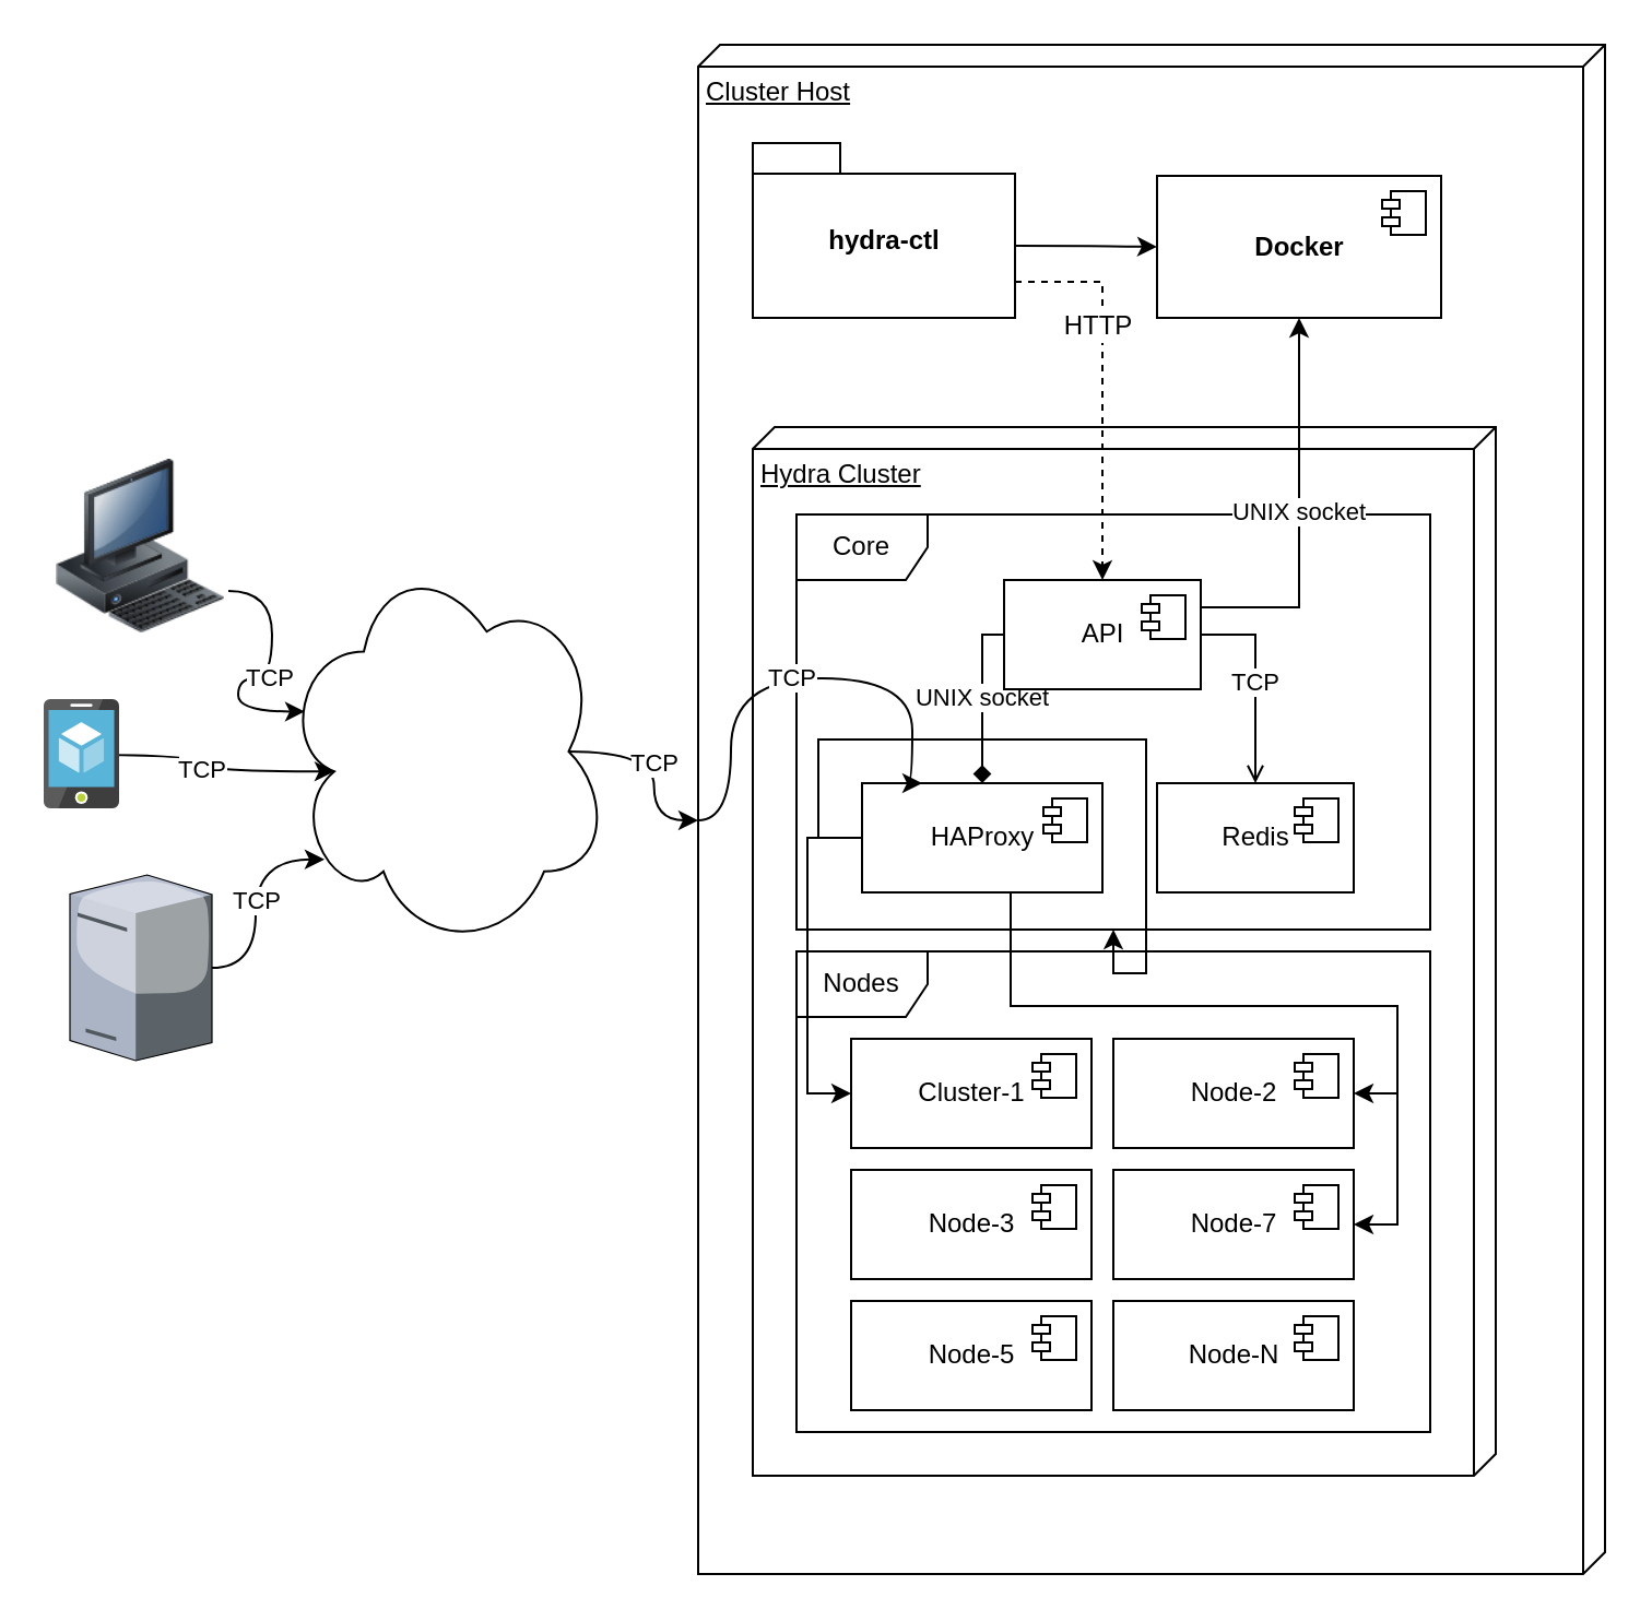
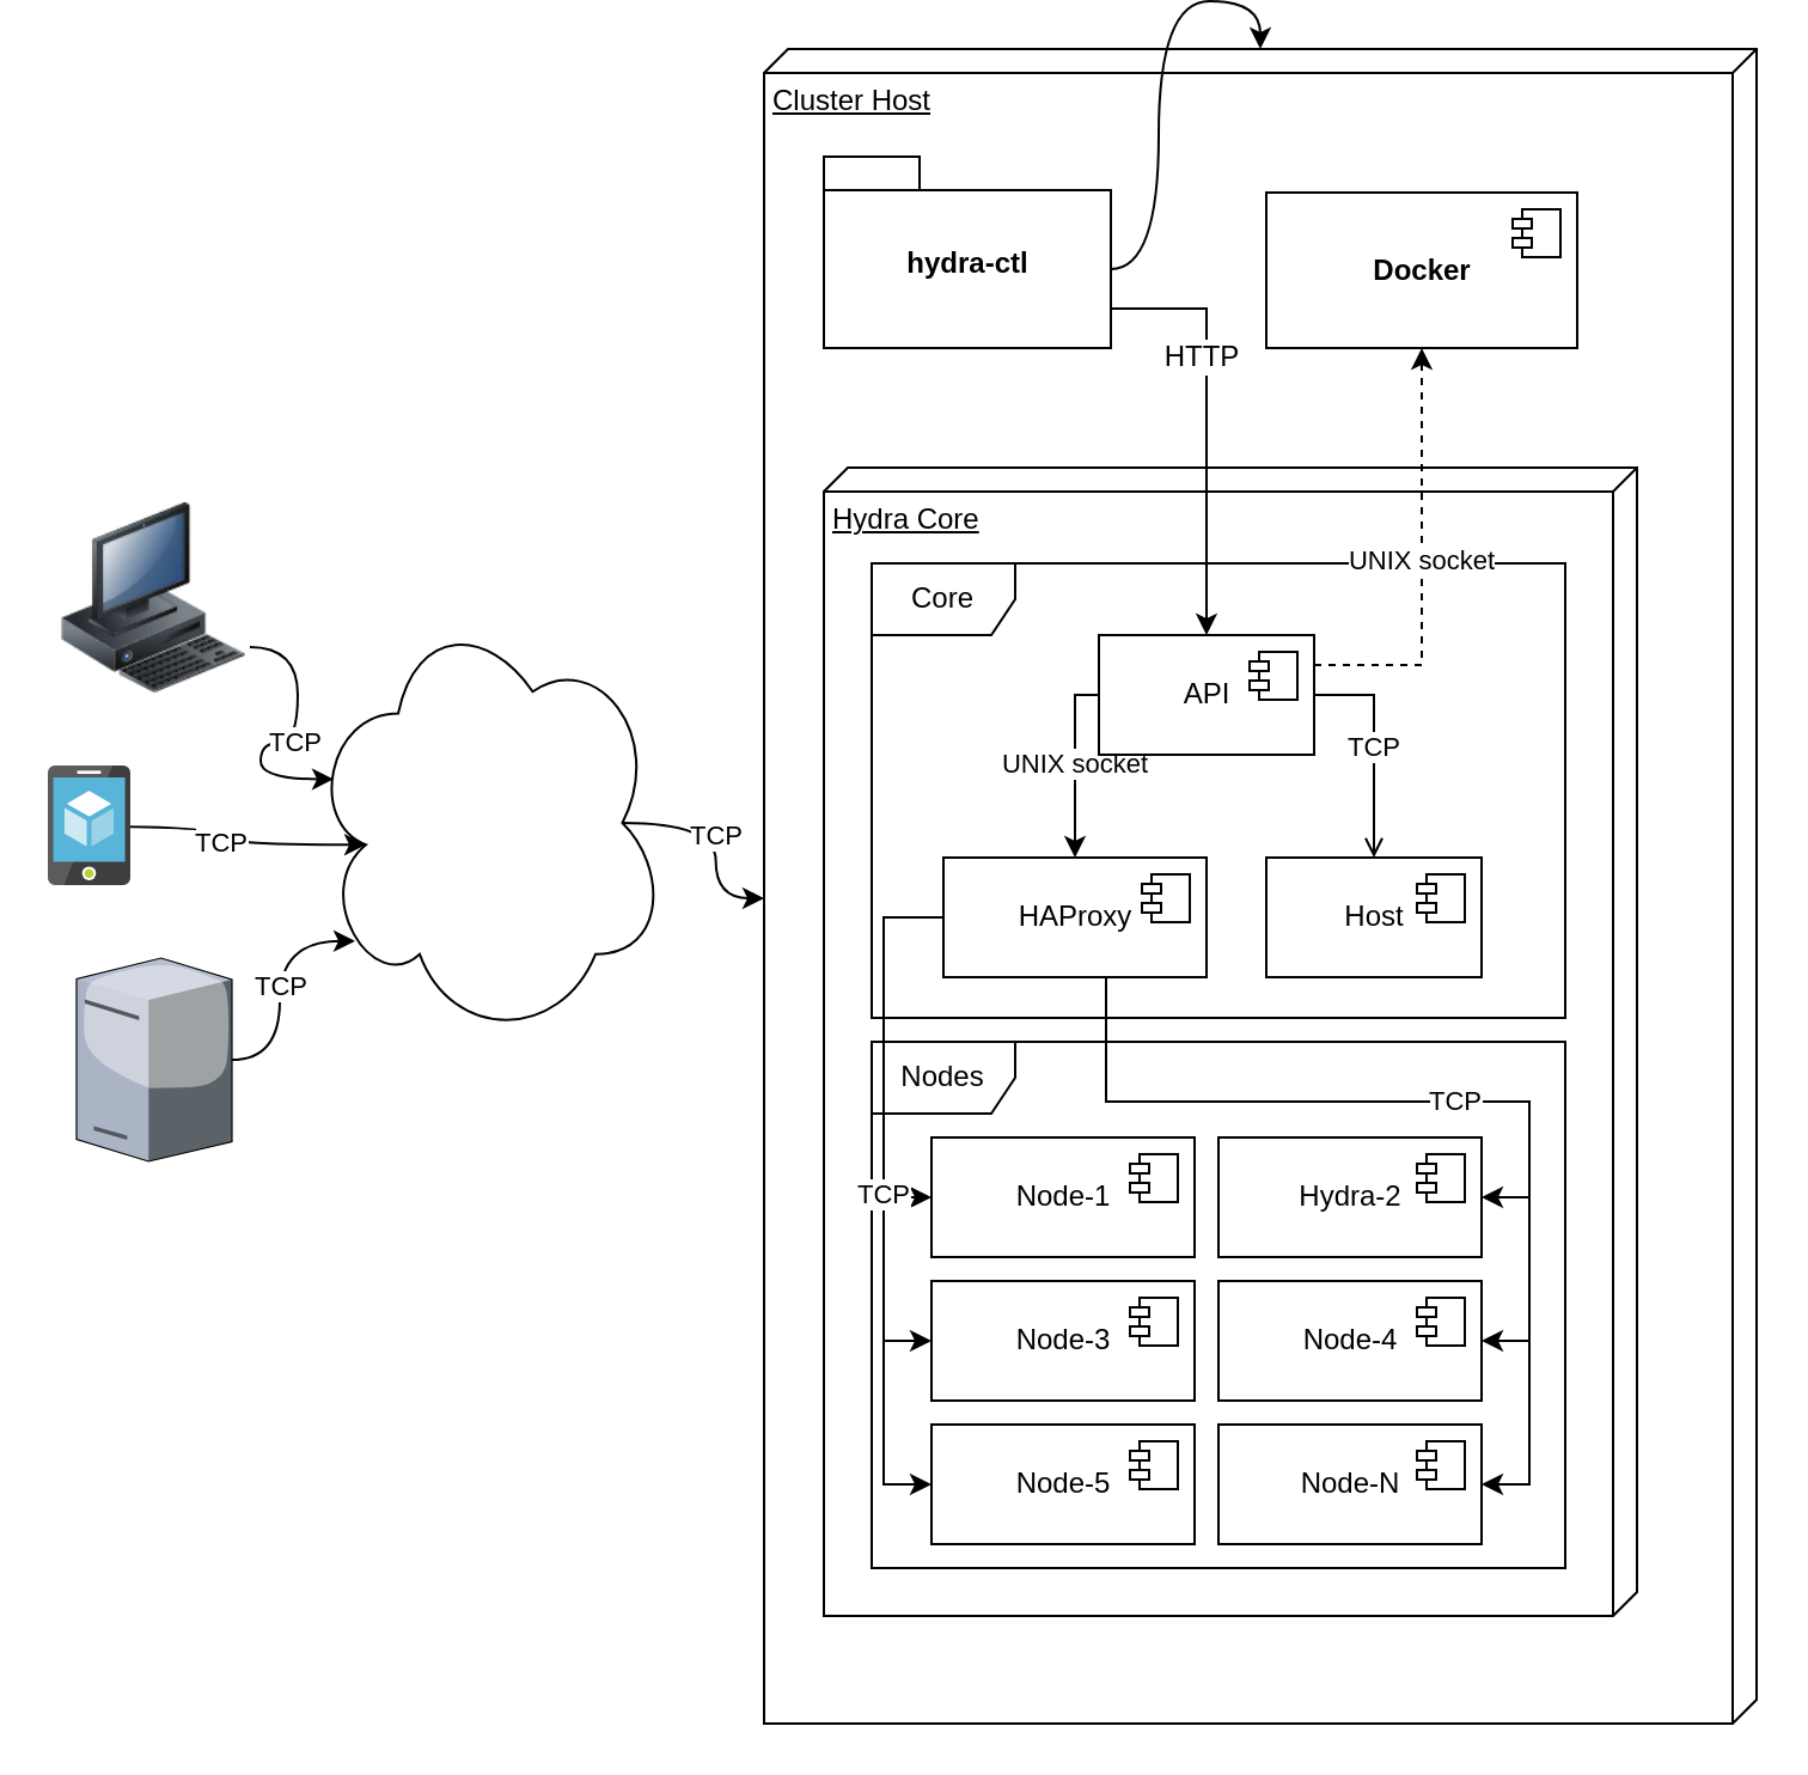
- <mxCell id="8" value="" style="edgeStyle=orthogonalEdgeStyle;orthogonalLoop=1;jettySize=auto;html=1;exitX=0;exitY=0;exitDx=120;exitDy=47;exitPerimeter=0;curved=1;" edge="1" parent="1" source="9" target="37"><mxGeometry relative="1" as="geometry" /></mxCell>
+ <mxCell id="8" value="" style="edgeStyle=orthogonalEdgeStyle;orthogonalLoop=1;jettySize=auto;html=1;exitX=0;exitY=0;exitDx=120;exitDy=47;exitPerimeter=0;curved=1;" edge="1" parent="1" source="9" target="2"><mxGeometry relative="1" as="geometry" /></mxCell>
- <mxCell id="6" style="edgeStyle=orthogonalEdgeStyle;rounded=0;orthogonalLoop=1;jettySize=auto;html=1;exitX=0;exitY=0;exitDx=120;exitDy=63.5;exitPerimeter=0;entryX=0.5;entryY=0;entryDx=0;entryDy=0;dashed=1;" parent="1" source="9" target="13" edge="1"><mxGeometry relative="1" as="geometry" /></mxCell>
+ <mxCell id="6" style="edgeStyle=orthogonalEdgeStyle;rounded=0;orthogonalLoop=1;jettySize=auto;html=1;exitX=0;exitY=0;exitDx=120;exitDy=63.5;exitPerimeter=0;entryX=0.5;entryY=0;entryDx=0;entryDy=0;" parent="1" source="9" target="13" edge="1"><mxGeometry relative="1" as="geometry" /></mxCell>
- <mxCell id="3" value="Hydra Cluster&lt;br&gt;&lt;br&gt;" style="verticalAlign=top;align=left;spacingTop=8;spacingLeft=2;spacingRight=12;shape=cube;size=10;direction=south;fontStyle=4;html=1;" parent="1" vertex="1"><mxGeometry x="344" y="195" width="340" height="480" as="geometry" /></mxCell>
+ <mxCell id="3" value="Hydra Core&lt;br&gt;&lt;br&gt;" style="verticalAlign=top;align=left;spacingTop=8;spacingLeft=2;spacingRight=12;shape=cube;size=10;direction=south;fontStyle=4;html=1;" parent="1" vertex="1"><mxGeometry x="344" y="195" width="340" height="480" as="geometry" /></mxCell>
- <mxCell id="12" value="UNIX socket" style="edgeStyle=orthogonalEdgeStyle;rounded=0;orthogonalLoop=1;jettySize=auto;html=1;exitX=1;exitY=0.25;exitDx=0;exitDy=0;" parent="1" source="13" target="37" edge="1"><mxGeometry relative="1" as="geometry" /></mxCell>
+ <mxCell id="12" value="UNIX socket" style="edgeStyle=orthogonalEdgeStyle;rounded=0;orthogonalLoop=1;jettySize=auto;html=1;exitX=1;exitY=0.25;exitDx=0;exitDy=0;dashed=1;" parent="1" source="13" target="37" edge="1"><mxGeometry relative="1" as="geometry" /></mxCell>
- <mxCell id="47" value="TCP" style="edgeStyle=orthogonalEdgeStyle;curved=1;orthogonalLoop=1;jettySize=auto;html=1;exitX=0;exitY=0;exitDx=355;exitDy=415;exitPerimeter=0;entryX=0.25;entryY=0;entryDx=0;entryDy=0;" parent="1" source="2" target="23" edge="1"><mxGeometry relative="1" as="geometry"><Array as="points"><mxPoint x="334" y="375" /><mxPoint x="334" y="310" /><mxPoint x="417" y="310" /></Array></mxGeometry></mxCell>
- <mxCell id="18" style="edgeStyle=orthogonalEdgeStyle;rounded=0;orthogonalLoop=1;jettySize=auto;html=1;exitX=0;exitY=0.5;exitDx=0;exitDy=0;" parent="1" source="23" target="5" edge="1"><mxGeometry relative="1" as="geometry" /></mxCell>
+ <mxCell id="18" style="edgeStyle=orthogonalEdgeStyle;rounded=0;orthogonalLoop=1;jettySize=auto;html=1;exitX=0;exitY=0.5;exitDx=0;exitDy=0;entryX=0;entryY=0.5;entryDx=0;entryDy=0;" parent="1" source="23" target="29" edge="1"><mxGeometry relative="1" as="geometry" /></mxCell>
- <mxCell id="11" value="UNIX socket&lt;br&gt;" style="edgeStyle=orthogonalEdgeStyle;rounded=0;orthogonalLoop=1;jettySize=auto;html=1;exitX=0;exitY=0.5;exitDx=0;exitDy=0;entryX=0.5;entryY=0;entryDx=0;entryDy=0;endArrow=diamond;" parent="1" source="13" target="23" edge="1"><mxGeometry relative="1" as="geometry"><Array as="points"><mxPoint x="449" y="290" /></Array></mxGeometry></mxCell>
+ <mxCell id="11" value="UNIX socket&lt;br&gt;" style="edgeStyle=orthogonalEdgeStyle;rounded=0;orthogonalLoop=1;jettySize=auto;html=1;exitX=0;exitY=0.5;exitDx=0;exitDy=0;entryX=0.5;entryY=0;entryDx=0;entryDy=0;" parent="1" source="13" target="23" edge="1"><mxGeometry relative="1" as="geometry"><Array as="points"><mxPoint x="449" y="290" /></Array></mxGeometry></mxCell>
- <mxCell id="15" value="Redis&lt;br&gt;" style="html=1;" parent="1" vertex="1"><mxGeometry x="529" y="358" width="90" height="50" as="geometry" /></mxCell>
+ <mxCell id="15" value="Host&lt;br&gt;" style="html=1;" parent="1" vertex="1"><mxGeometry x="529" y="358" width="90" height="50" as="geometry" /></mxCell>
- <mxCell id="25" value="Cluster-1&lt;br&gt;" style="html=1;" parent="1" vertex="1"><mxGeometry x="389" y="475" width="110" height="50" as="geometry" /></mxCell>
+ <mxCell id="25" value="Node-1&lt;br&gt;" style="html=1;" parent="1" vertex="1"><mxGeometry x="389" y="475" width="110" height="50" as="geometry" /></mxCell>
- <mxCell id="31" value="Node-2&lt;br&gt;" style="html=1;" parent="1" vertex="1"><mxGeometry x="509" y="475" width="110" height="50" as="geometry" /></mxCell>
+ <mxCell id="31" value="Hydra-2&lt;br&gt;" style="html=1;" parent="1" vertex="1"><mxGeometry x="509" y="475" width="110" height="50" as="geometry" /></mxCell>
- <mxCell id="27" value="Node-7&lt;br&gt;" style="html=1;" parent="1" vertex="1"><mxGeometry x="509" y="535" width="110" height="50" as="geometry" /></mxCell>
+ <mxCell id="27" value="Node-4&lt;br&gt;" style="html=1;" parent="1" vertex="1"><mxGeometry x="509" y="535" width="110" height="50" as="geometry" /></mxCell>
+ <mxCell id="19" value="TCP" style="edgeStyle=orthogonalEdgeStyle;rounded=0;orthogonalLoop=1;jettySize=auto;html=1;exitX=0;exitY=0.5;exitDx=0;exitDy=0;entryX=0;entryY=0.5;entryDx=0;entryDy=0;" parent="1" source="23" target="33" edge="1"><mxGeometry relative="1" as="geometry" /></mxCell>
+ <mxCell id="22" value="TCP" style="edgeStyle=orthogonalEdgeStyle;rounded=0;orthogonalLoop=1;jettySize=auto;html=1;exitX=0.75;exitY=1;exitDx=0;exitDy=0;entryX=1;entryY=0.5;entryDx=0;entryDy=0;" parent="1" source="23" target="35" edge="1"><mxGeometry relative="1" as="geometry"><Array as="points"><mxPoint x="462" y="460" /><mxPoint x="639" y="460" /><mxPoint x="639" y="620" /></Array></mxGeometry></mxCell>
